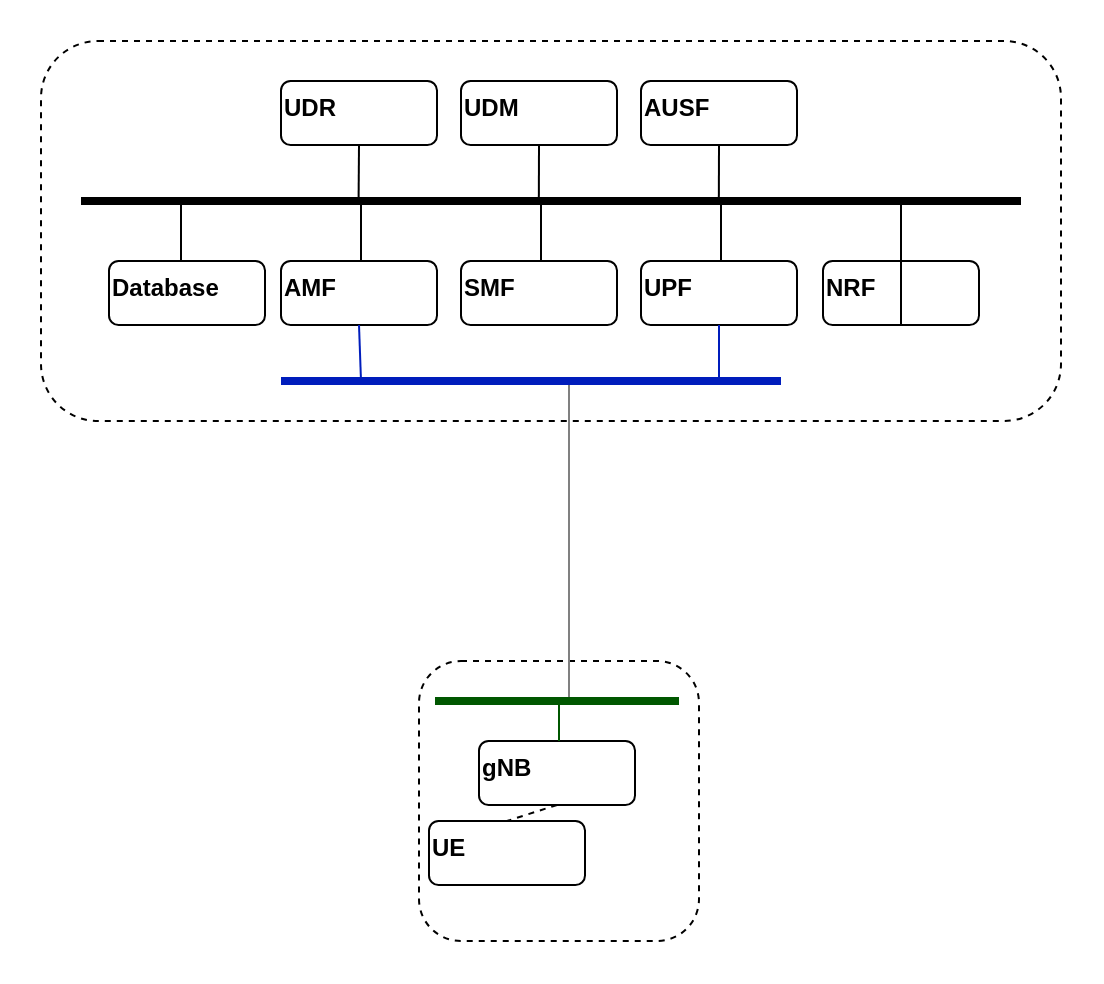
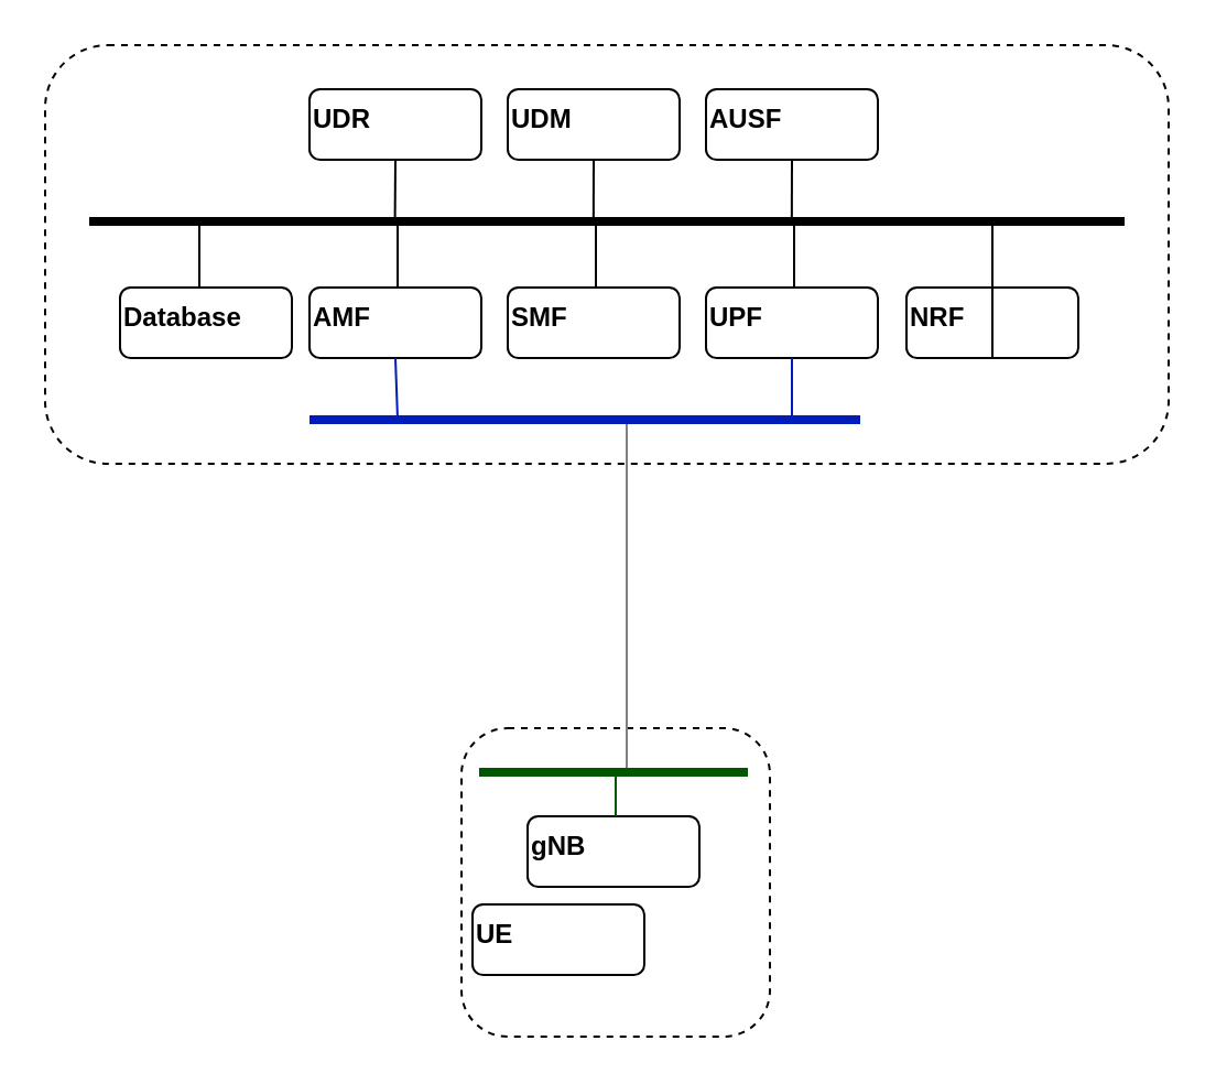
- <mxCell id="22" style="edgeStyle=none;html=1;strokeColor=#000000;strokeWidth=1;fontColor=#000000;endArrow=none;endFill=0;exitX=0.5;exitY=1;exitDx=0;exitDy=0;entryX=0.5;entryY=0;entryDx=0;entryDy=0;dashed=1;" parent="1" source="20" target="21" edge="1"><mxGeometry relative="1" as="geometry"><mxPoint x="289" y="130" as="targetPoint" /><mxPoint x="289" y="102" as="sourcePoint" /></mxGeometry></mxCell>
